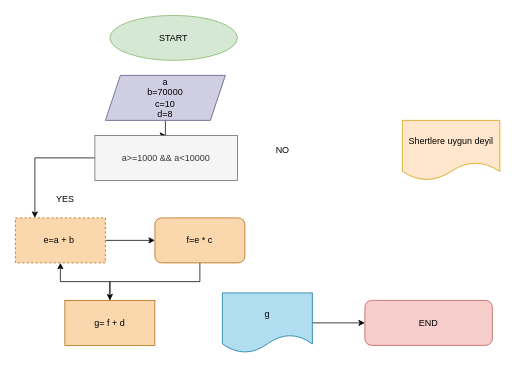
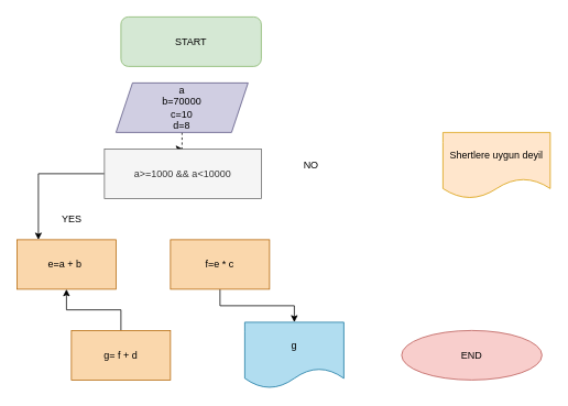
- <mxCell id="2" value="START" style="ellipse;whiteSpace=wrap;html=1;fillColor=#d5e8d4;strokeColor=#82b366;" parent="1" vertex="1"><mxGeometry x="146" y="20" width="170" height="60" as="geometry" /></mxCell>
+ <mxCell id="2" value="START" style="rounded=1;whiteSpace=wrap;html=1;fillColor=#d5e8d4;strokeColor=#82b366;" parent="1" vertex="1"><mxGeometry x="146" y="20" width="170" height="60" as="geometry" /></mxCell>
- <mxCell id="4" value="" style="edgeStyle=orthogonalEdgeStyle;rounded=0;orthogonalLoop=1;jettySize=auto;html=1;" parent="1" source="5" target="15" edge="1"><mxGeometry relative="1" as="geometry" /></mxCell>
+ <mxCell id="4" value="" style="edgeStyle=orthogonalEdgeStyle;rounded=0;orthogonalLoop=1;jettySize=auto;html=1;dashed=1;" parent="1" source="5" target="15" edge="1"><mxGeometry relative="1" as="geometry" /></mxCell>
- <mxCell id="7" value="e=a + b&amp;nbsp;" style="whiteSpace=wrap;html=1;fillColor=#fad7ac;strokeColor=#b46504;dashed=1;" parent="1" vertex="1"><mxGeometry x="20" y="290" width="120" height="60" as="geometry" /></mxCell>
+ <mxCell id="7" value="e=a + b&amp;nbsp;" style="whiteSpace=wrap;html=1;fillColor=#fad7ac;strokeColor=#b46504;" parent="1" vertex="1"><mxGeometry x="20" y="290" width="120" height="60" as="geometry" /></mxCell>
- <mxCell id="6" value="" style="edgeStyle=orthogonalEdgeStyle;rounded=0;orthogonalLoop=1;jettySize=auto;html=1;" parent="1" source="7" target="9" edge="1"><mxGeometry relative="1" as="geometry" /></mxCell>
- <mxCell id="9" value="f=e * c" style="whiteSpace=wrap;html=1;fillColor=#fad7ac;strokeColor=#b46504;rounded=1;" parent="1" vertex="1"><mxGeometry x="206" y="290" width="120" height="60" as="geometry" /></mxCell>
+ <mxCell id="9" value="f=e * c" style="whiteSpace=wrap;html=1;fillColor=#fad7ac;strokeColor=#b46504;" parent="1" vertex="1"><mxGeometry x="206" y="290" width="120" height="60" as="geometry" /></mxCell>
- <mxCell id="8" value="" style="edgeStyle=orthogonalEdgeStyle;rounded=0;orthogonalLoop=1;jettySize=auto;html=1;" parent="1" source="9" target="11" edge="1"><mxGeometry relative="1" as="geometry" /></mxCell>
+ <mxCell id="8" value="" style="edgeStyle=orthogonalEdgeStyle;rounded=0;orthogonalLoop=1;jettySize=auto;html=1;" parent="1" source="9" target="13" edge="1"><mxGeometry relative="1" as="geometry" /></mxCell>
- <mxCell id="12" style="edgeStyle=orthogonalEdgeStyle;rounded=0;orthogonalLoop=1;jettySize=auto;html=1;" parent="1" source="13" target="3" edge="1"><mxGeometry relative="1" as="geometry" /></mxCell>
- <mxCell id="3" value="END" style="rounded=1;whiteSpace=wrap;html=1;fillColor=#f8cecc;strokeColor=#b85450;" parent="1" vertex="1"><mxGeometry x="486" y="400" width="170" height="60" as="geometry" /></mxCell>
+ <mxCell id="3" value="END" style="ellipse;whiteSpace=wrap;html=1;fillColor=#f8cecc;strokeColor=#b85450;" parent="1" vertex="1"><mxGeometry x="486" y="400" width="170" height="60" as="geometry" /></mxCell>
